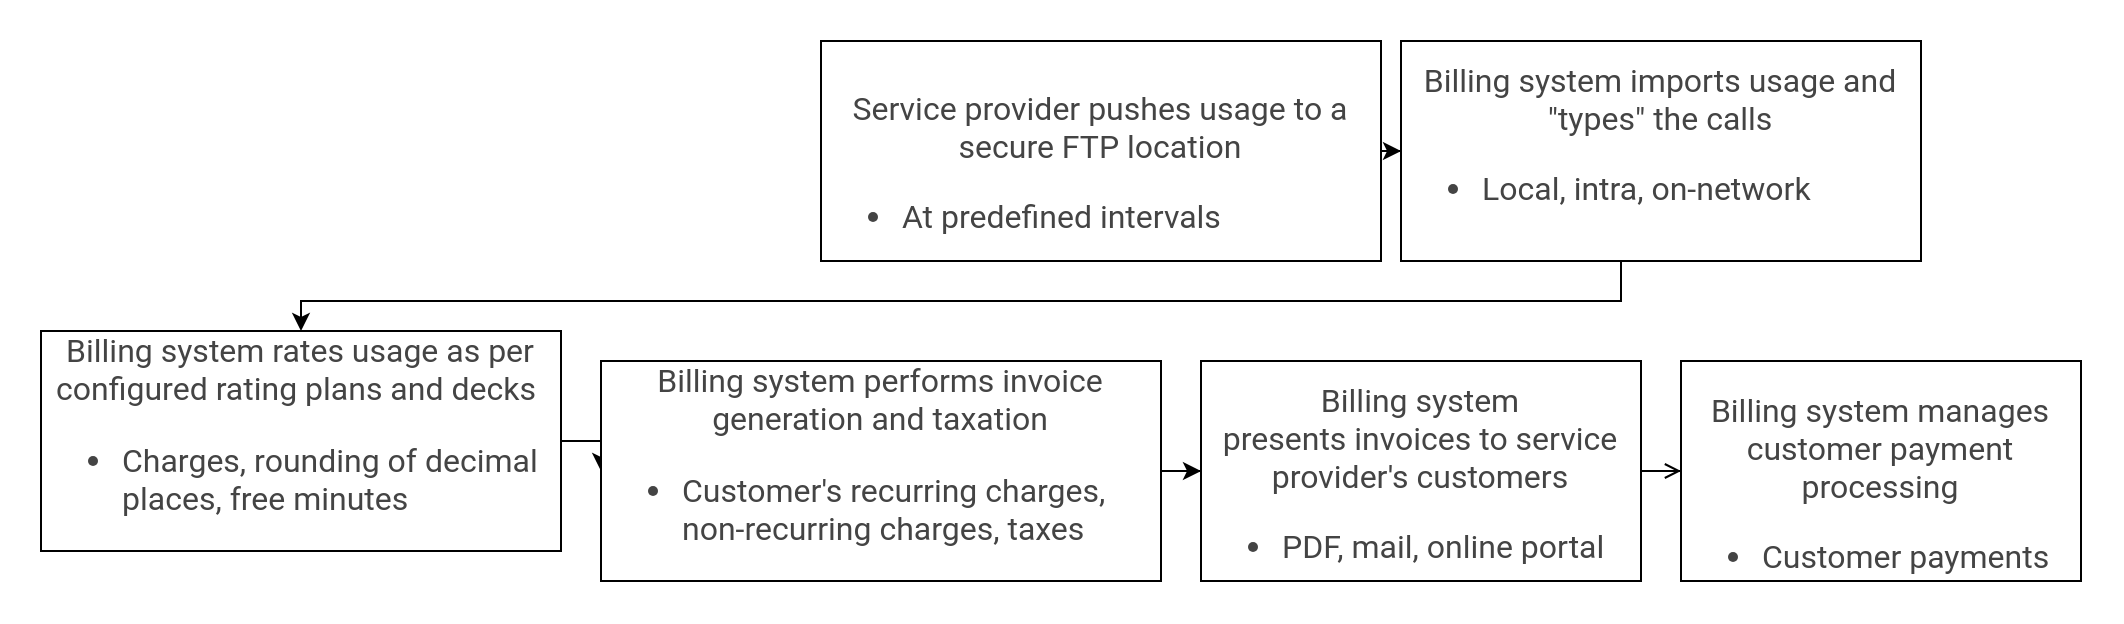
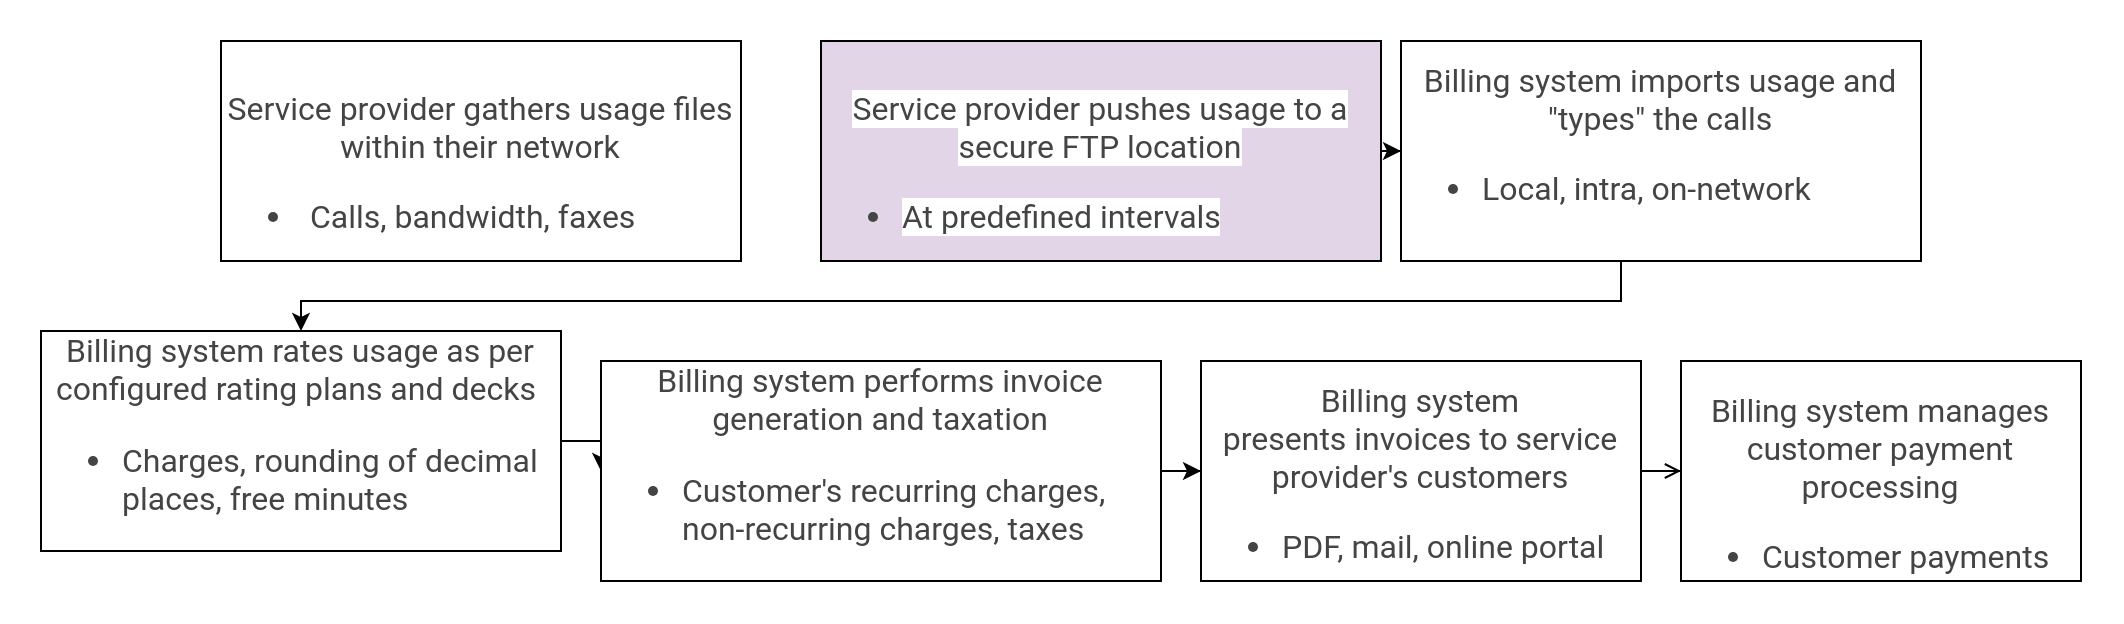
+ <mxCell id="2" value="&lt;br&gt;&lt;br&gt;&lt;span style=&quot;color: rgb(68 , 68 , 68) ; font-family: &amp;#34;roboto&amp;#34; , sans-serif ; font-size: 16px ; font-style: normal ; font-weight: 400 ; letter-spacing: normal ; text-align: left ; text-indent: 0px ; text-transform: none ; word-spacing: 0px ; background-color: rgb(255 , 255 , 255) ; display: inline ; float: none&quot;&gt;Service provider gathers usage files within their network&lt;br&gt;&lt;ul&gt;&lt;li&gt;&amp;nbsp;&lt;span style=&quot;color: rgb(68 , 68 , 68) ; font-family: &amp;#34;roboto&amp;#34; , sans-serif ; font-size: 16px ; text-align: left ; background-color: rgb(255 , 255 , 255)&quot;&gt;Calls, bandwidth, faxes&lt;/span&gt;&lt;/li&gt;&lt;/ul&gt;&lt;/span&gt;" style="rounded=0;whiteSpace=wrap;html=1;" vertex="1" parent="1"><mxGeometry y="20" width="260" height="110" as="geometry" x="110" /></mxCell>
- <mxCell id="4" value="&lt;br&gt;&lt;br&gt;&lt;span style=&quot;color: rgb(68 , 68 , 68) ; font-family: &amp;#34;roboto&amp;#34; , sans-serif ; font-size: 16px ; font-style: normal ; font-weight: 400 ; letter-spacing: normal ; text-align: left ; text-indent: 0px ; text-transform: none ; word-spacing: 0px ; background-color: rgb(255 , 255 , 255) ; display: inline ; float: none&quot;&gt;Service provider pushes usage to a secure FTP location&lt;br&gt;&lt;ul&gt;&lt;li&gt;&lt;span style=&quot;color: rgb(68 , 68 , 68) ; font-family: &amp;#34;roboto&amp;#34; , sans-serif ; font-size: 16px ; font-style: normal ; font-weight: 400 ; letter-spacing: normal ; text-align: left ; text-indent: 0px ; text-transform: none ; word-spacing: 0px ; background-color: rgb(255 , 255 , 255) ; display: inline ; float: none&quot;&gt;&lt;span style=&quot;font-family: &amp;#34;roboto&amp;#34; , sans-serif&quot;&gt;At predefined intervals&lt;/span&gt;&lt;/span&gt;&lt;/li&gt;&lt;/ul&gt;&lt;/span&gt;" style="rounded=0;whiteSpace=wrap;html=1;" vertex="1" parent="1"><mxGeometry x="410" y="20" width="280" height="110" as="geometry" /></mxCell>
+ <mxCell id="4" value="&lt;br&gt;&lt;br&gt;&lt;span style=&quot;color: rgb(68 , 68 , 68) ; font-family: &amp;#34;roboto&amp;#34; , sans-serif ; font-size: 16px ; font-style: normal ; font-weight: 400 ; letter-spacing: normal ; text-align: left ; text-indent: 0px ; text-transform: none ; word-spacing: 0px ; background-color: rgb(255 , 255 , 255) ; display: inline ; float: none&quot;&gt;Service provider pushes usage to a secure FTP location&lt;br&gt;&lt;ul&gt;&lt;li&gt;&lt;span style=&quot;color: rgb(68 , 68 , 68) ; font-family: &amp;#34;roboto&amp;#34; , sans-serif ; font-size: 16px ; font-style: normal ; font-weight: 400 ; letter-spacing: normal ; text-align: left ; text-indent: 0px ; text-transform: none ; word-spacing: 0px ; background-color: rgb(255 , 255 , 255) ; display: inline ; float: none&quot;&gt;&lt;span style=&quot;font-family: &amp;#34;roboto&amp;#34; , sans-serif&quot;&gt;At predefined intervals&lt;/span&gt;&lt;/span&gt;&lt;/li&gt;&lt;/ul&gt;&lt;/span&gt;" style="rounded=0;whiteSpace=wrap;html=1;fillColor=#e1d5e7;" vertex="1" parent="1"><mxGeometry x="410" y="20" width="280" height="110" as="geometry" /></mxCell>
